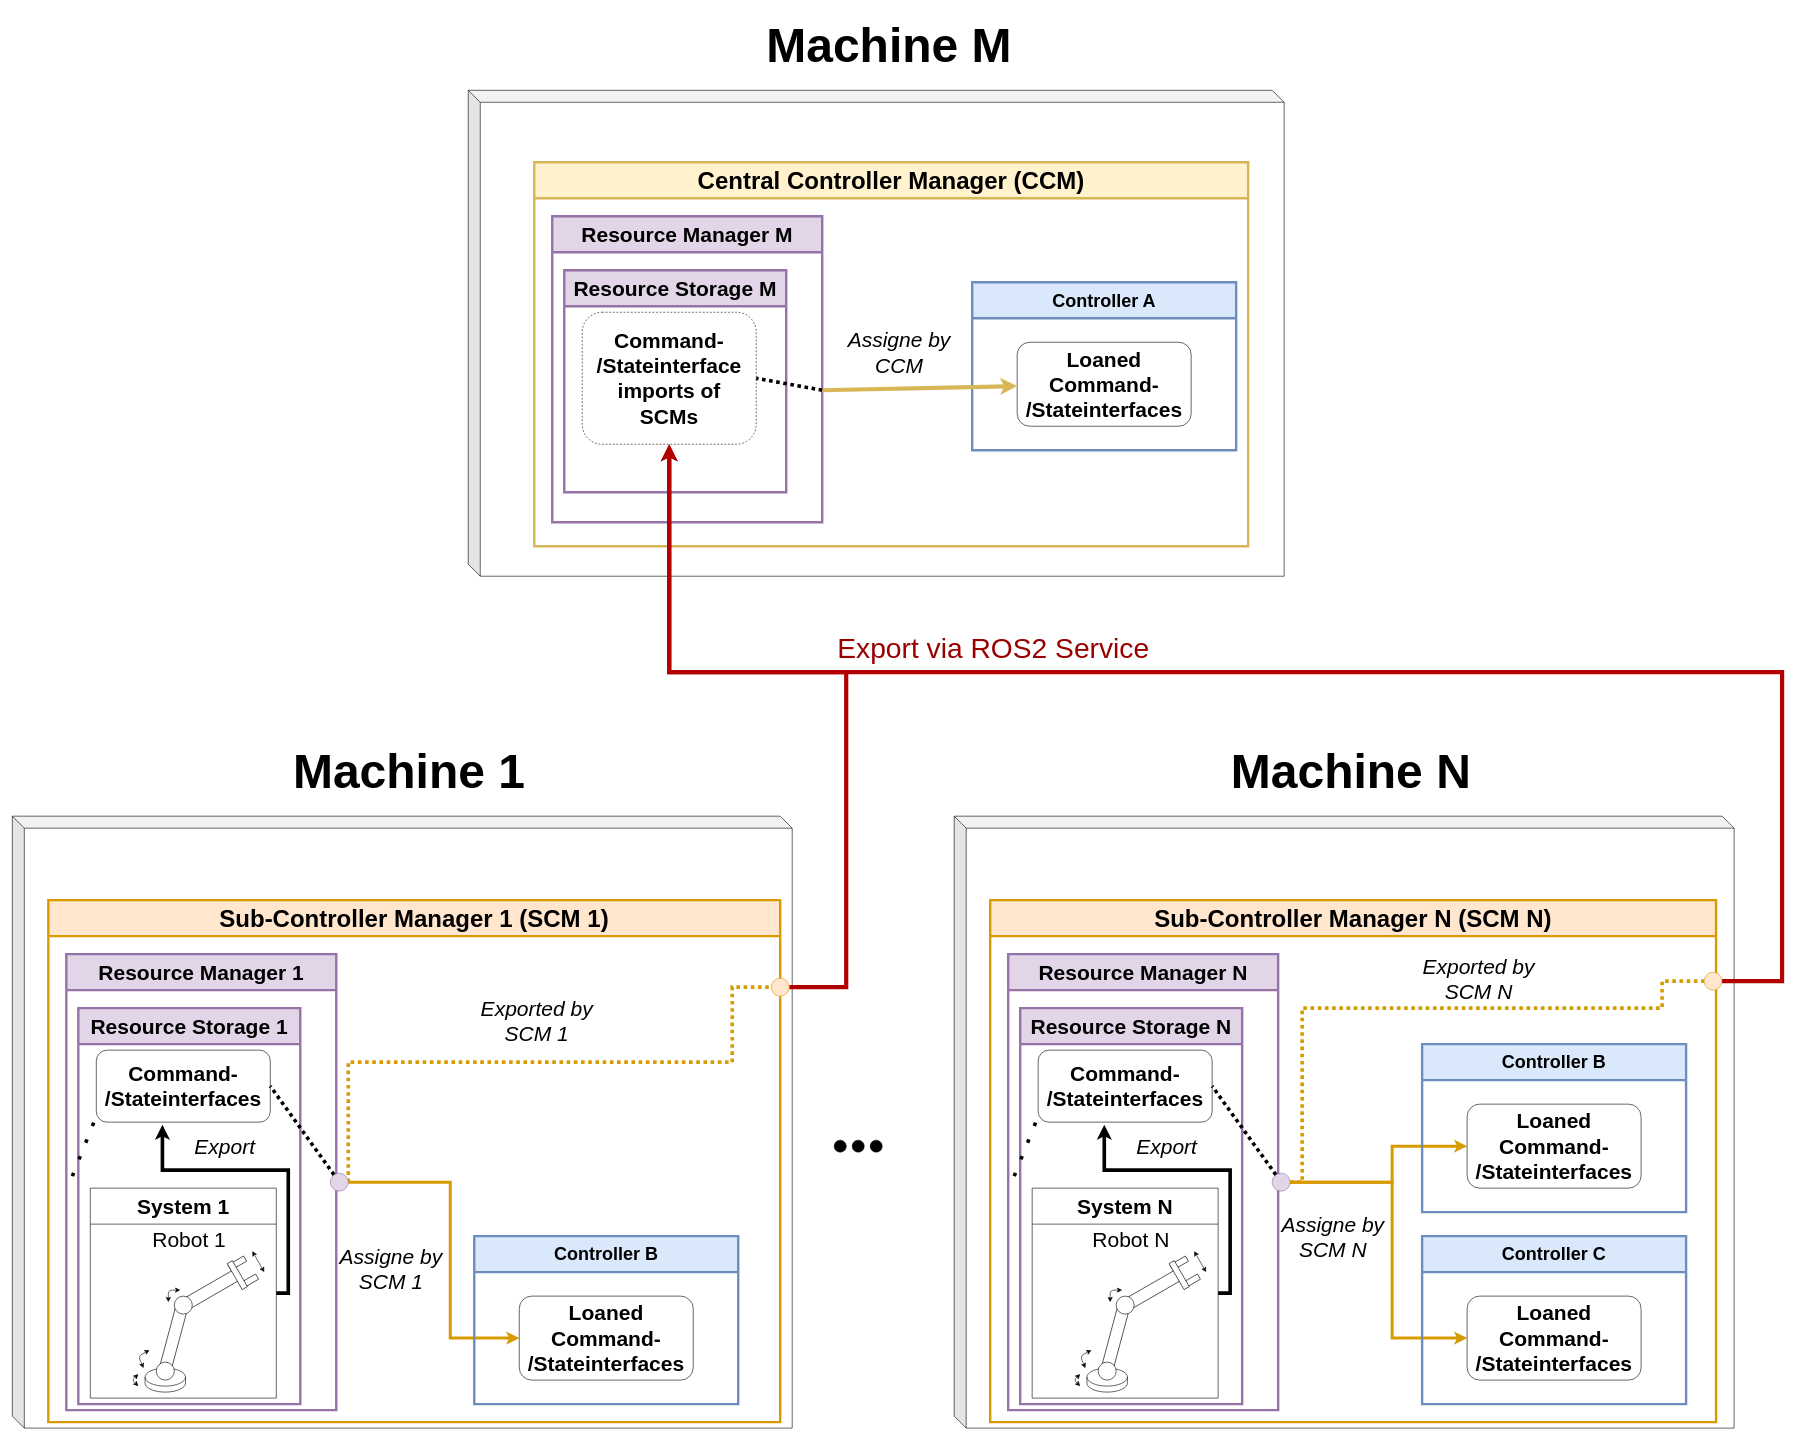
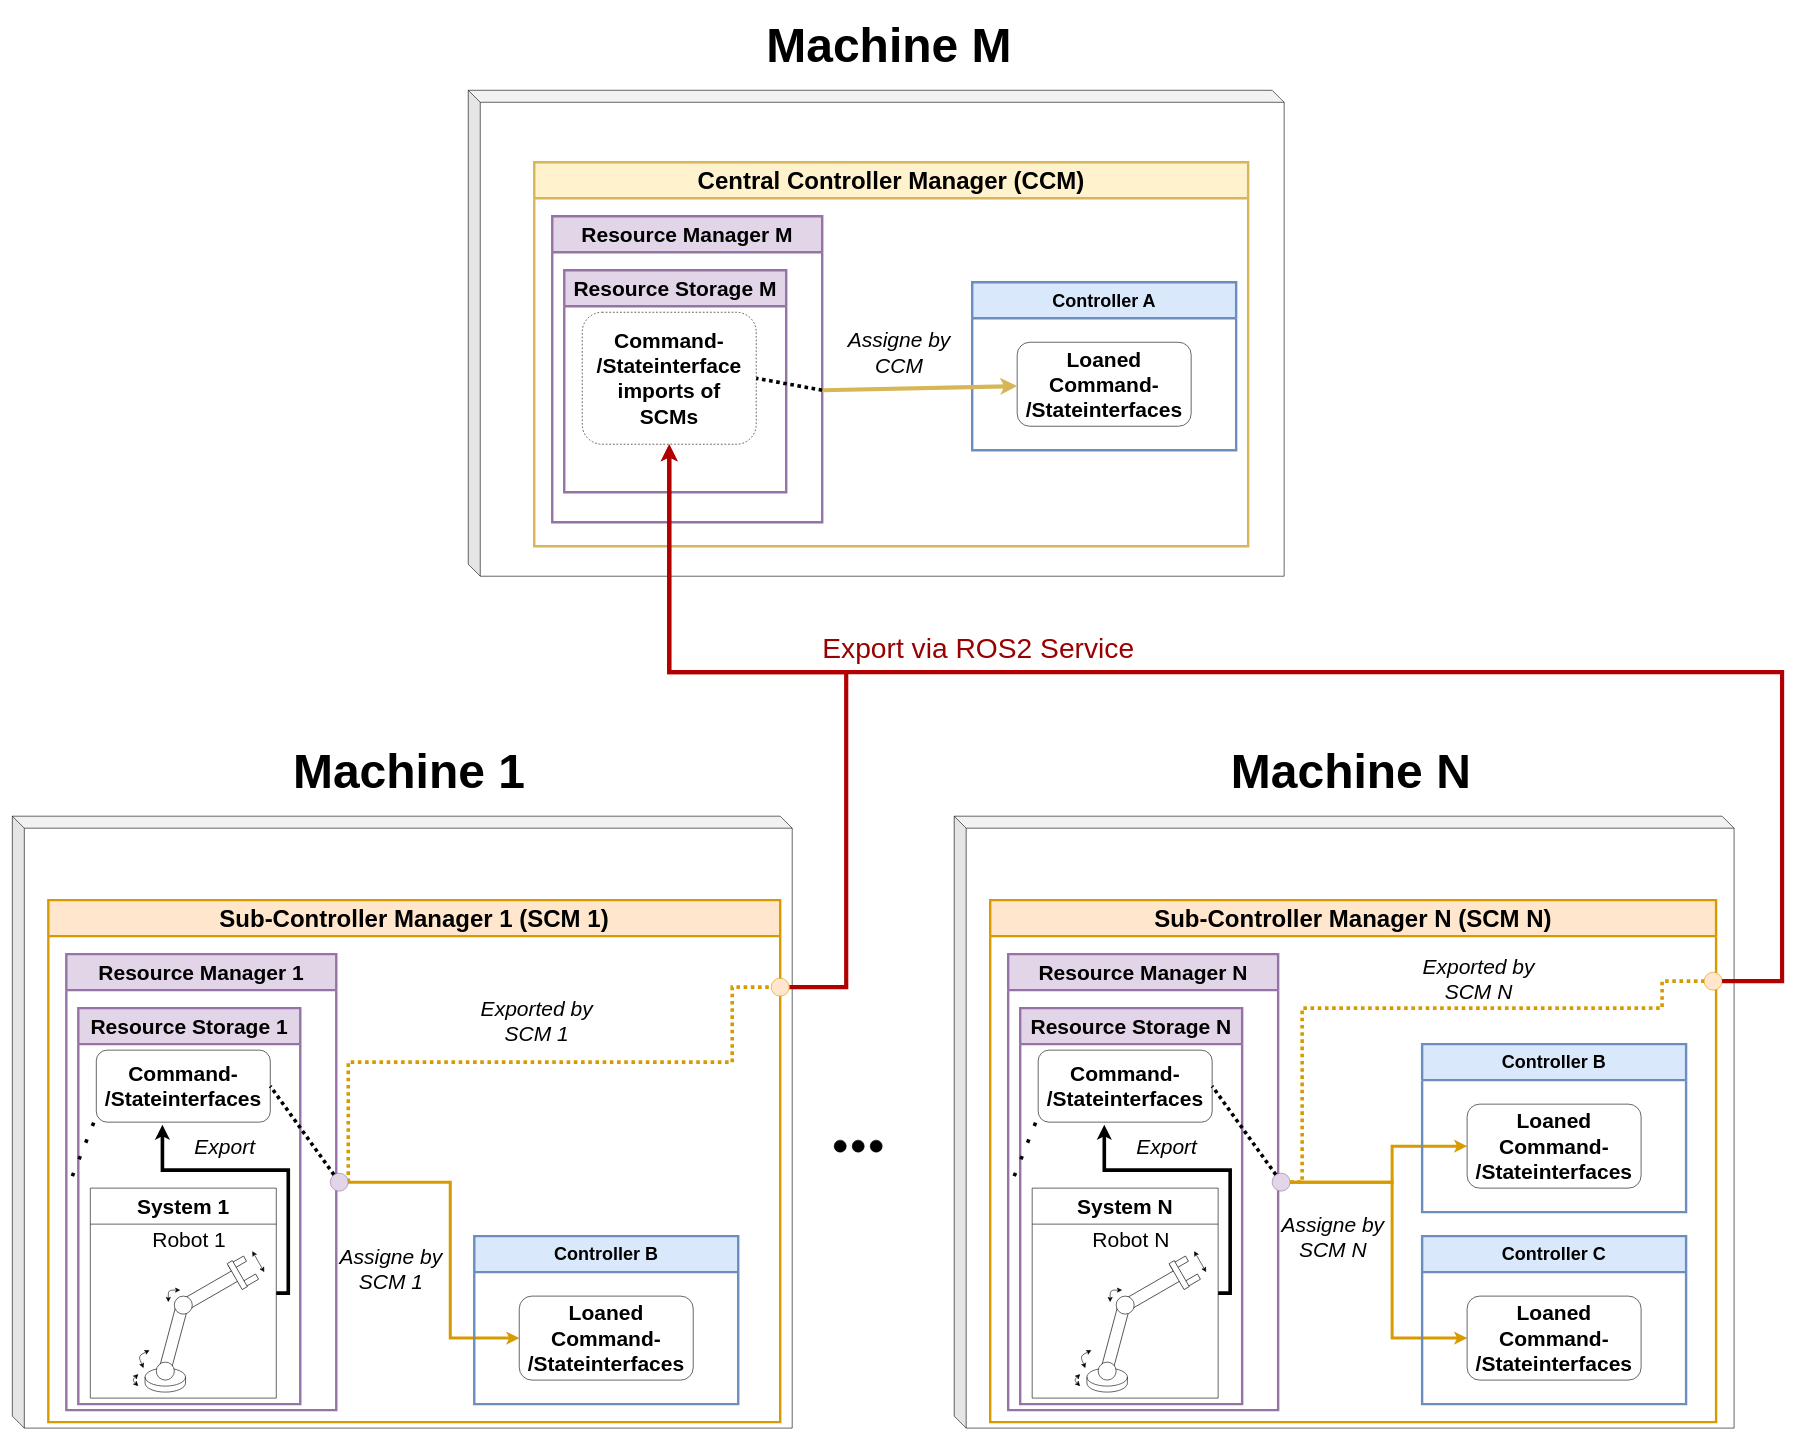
- <mxCell id="87" value="&lt;font style=&quot;font-size: 47px;&quot; color=&quot;#990000&quot;&gt;Export via ROS2 Service&lt;br&gt;&lt;/font&gt;" style="text;html=1;align=center;verticalAlign=middle;resizable=0;points=[];autosize=1;strokeColor=none;fillColor=none;" vertex="1" parent="1"><mxGeometry x="1385" y="1045" width="540" height="70" as="geometry" /></mxCell>
+ <mxCell id="87" value="&lt;font style=&quot;font-size: 47px;&quot; color=&quot;#990000&quot;&gt;Export via ROS2 Service&lt;br&gt;&lt;/font&gt;" style="text;html=1;align=center;verticalAlign=middle;resizable=0;points=[];autosize=1;strokeColor=none;fillColor=none;" vertex="1" parent="1"><mxGeometry x="1360" y="1045" width="540" height="70" as="geometry" /></mxCell>
